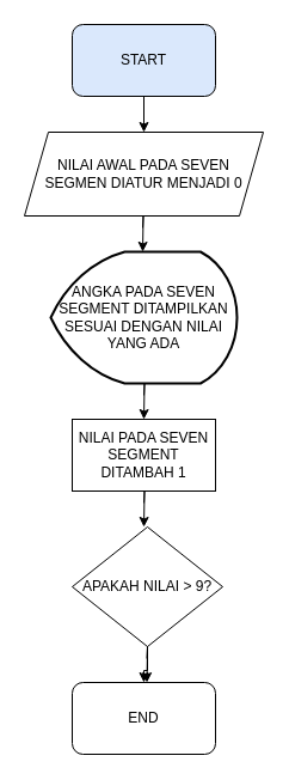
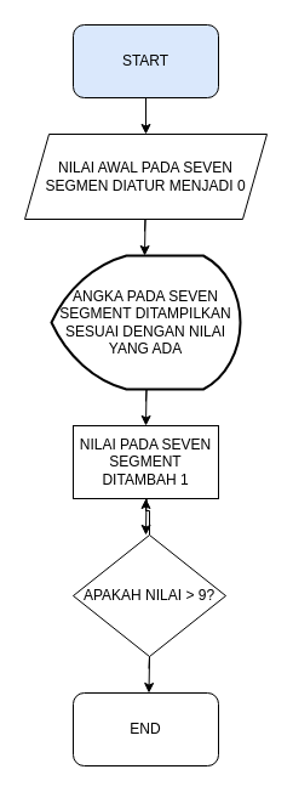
- <mxCell id="10" value="" style="edgeStyle=orthogonalEdgeStyle;rounded=0;orthogonalLoop=1;jettySize=auto;html=1;" edge="1" parent="1" source="11" target="13"><mxGeometry relative="1" as="geometry" /></mxCell>
+ <mxCell id="10" value="" style="edgeStyle=orthogonalEdgeStyle;rounded=0;orthogonalLoop=1;jettySize=auto;html=1;" edge="1" parent="1" source="11" target="8"><mxGeometry relative="1" as="geometry" /></mxCell>
